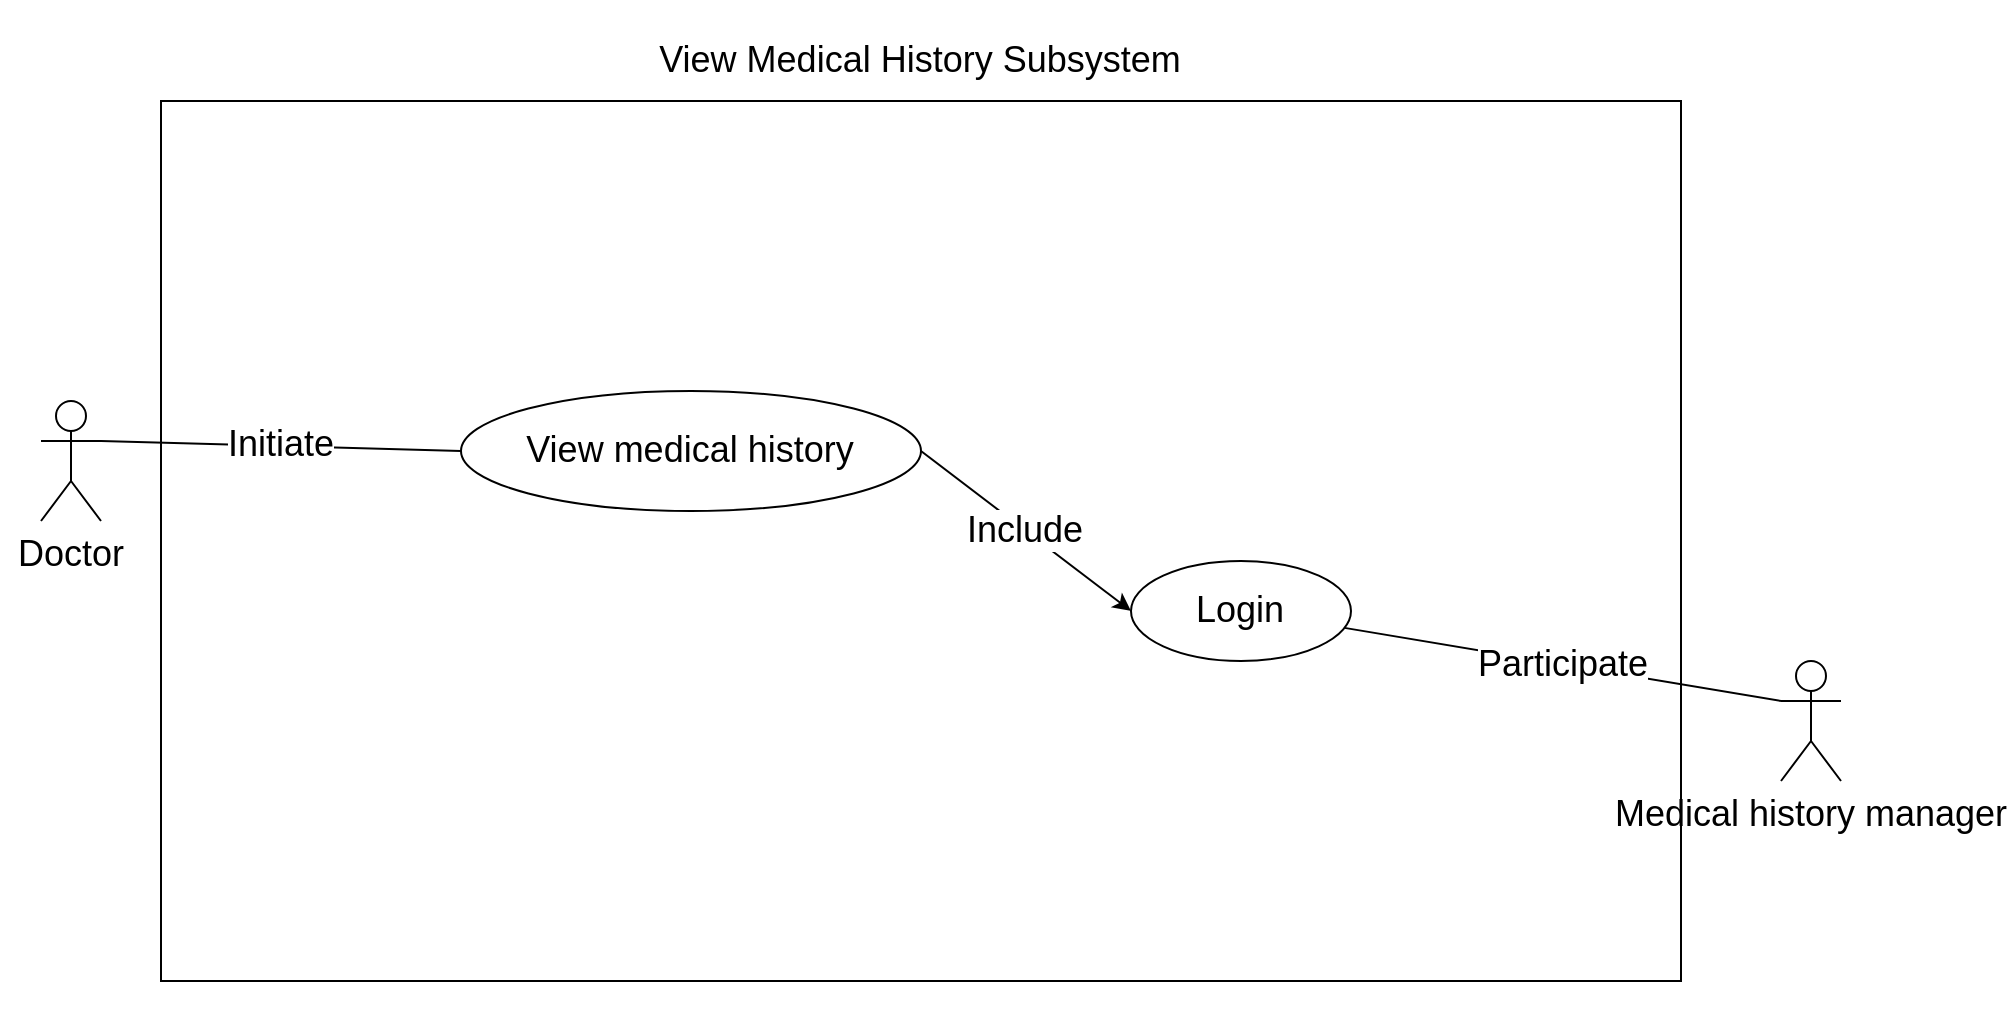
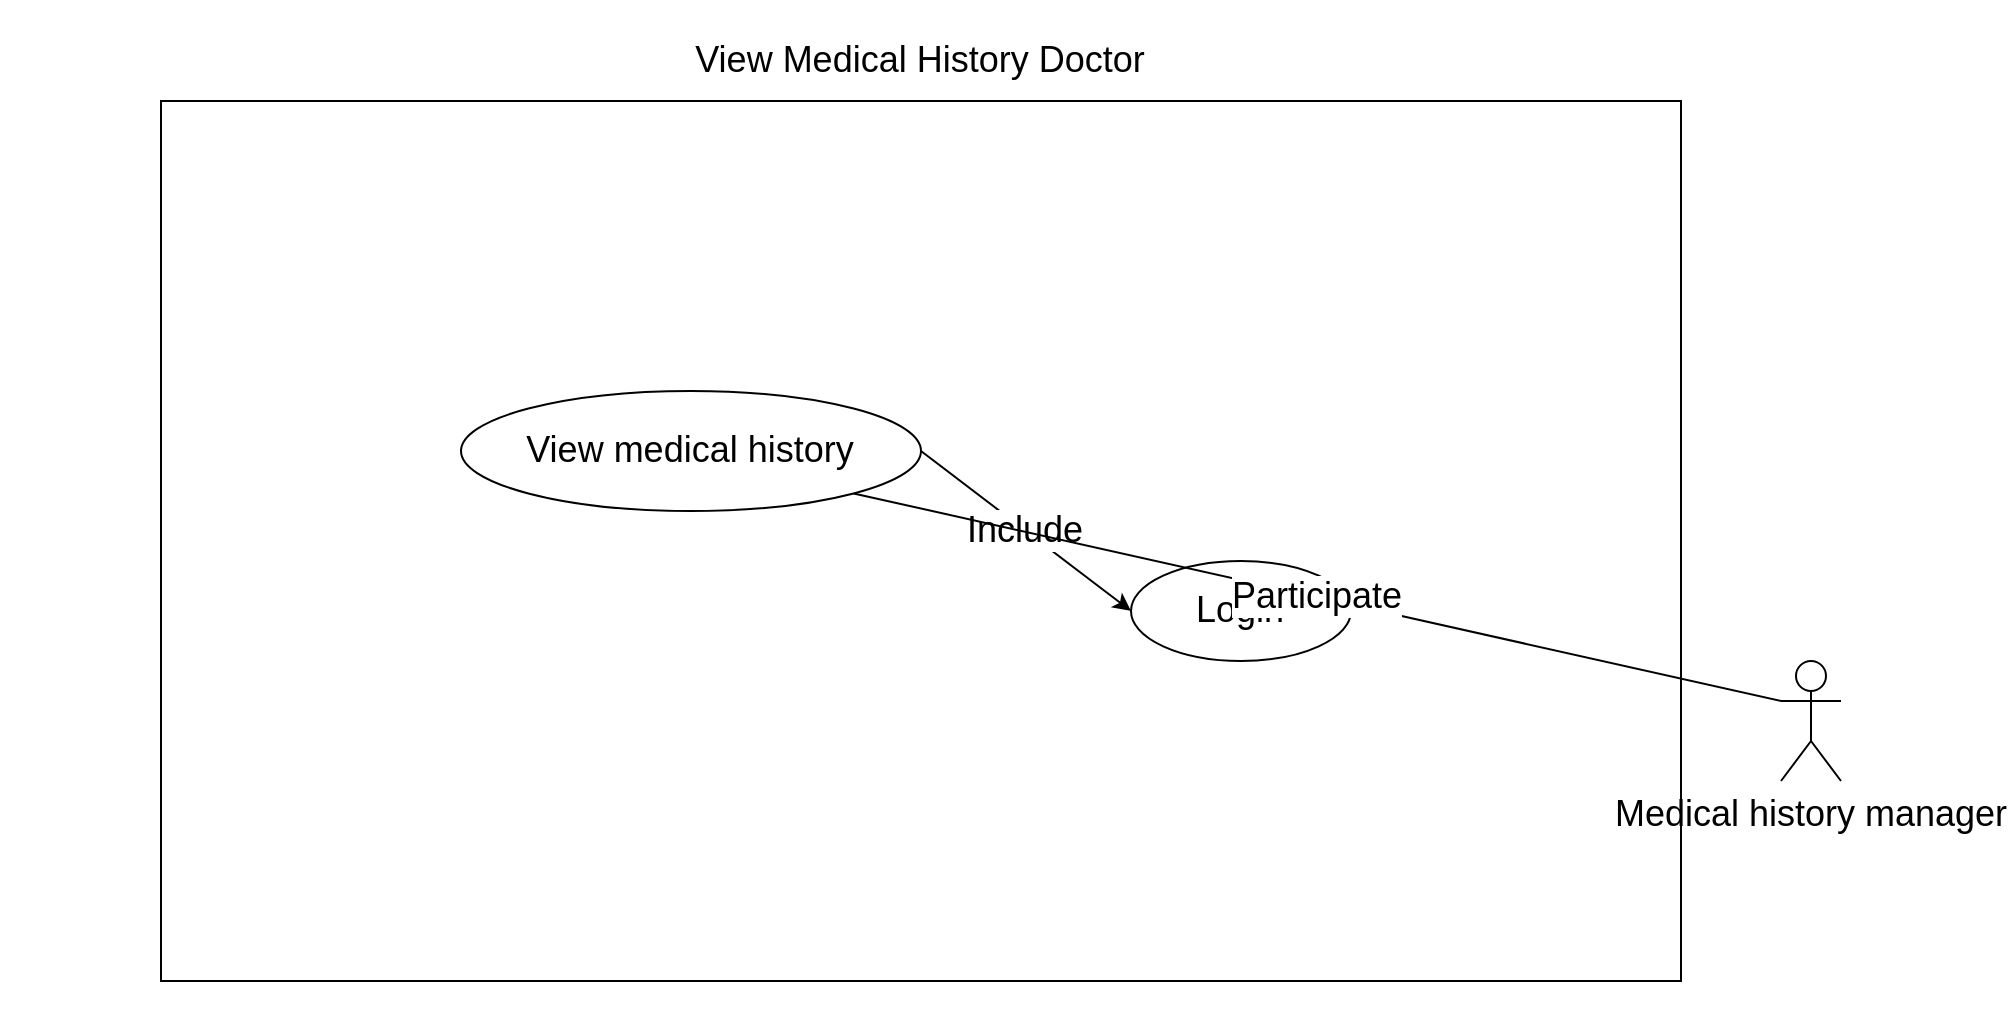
- <mxCell id="10" value="View Medical History Subsystem" style="text;html=1;strokeColor=none;fillColor=none;align=center;verticalAlign=middle;whiteSpace=wrap;rounded=0;fontSize=18;" vertex="1" parent="1"><mxGeometry x="310" y="20" width="300" height="20" as="geometry" /></mxCell>
+ <mxCell id="10" value="View Medical History Doctor" style="text;html=1;strokeColor=none;fillColor=none;align=center;verticalAlign=middle;whiteSpace=wrap;rounded=0;fontSize=18;" vertex="1" parent="1"><mxGeometry x="310" y="20" width="300" height="20" as="geometry" /></mxCell>
- <mxCell id="6" value="Initiate" style="endArrow=none;html=1;fontSize=18;exitX=1;exitY=0.333;exitDx=0;exitDy=0;exitPerimeter=0;entryX=0;entryY=0.5;entryDx=0;entryDy=0;" edge="1" parent="1" source="2" target="3"><mxGeometry width="50" height="50" relative="1" as="geometry"><mxPoint x="420" y="370" as="sourcePoint" /><mxPoint x="470" y="320" as="targetPoint" /></mxGeometry></mxCell>
- <mxCell id="2" value="Doctor" style="shape=umlActor;verticalLabelPosition=bottom;verticalAlign=top;html=1;outlineConnect=0;fontSize=18;" vertex="1" parent="1"><mxGeometry x="20" y="200" width="30" height="60" as="geometry" /></mxCell>
- <mxCell id="8" value="Participate" style="endArrow=none;html=1;fontSize=18;exitX=0;exitY=0.333;exitDx=0;exitDy=0;exitPerimeter=0;" edge="1" parent="1" source="5" target="4"><mxGeometry width="50" height="50" relative="1" as="geometry"><mxPoint x="420" y="370" as="sourcePoint" /><mxPoint x="470" y="320" as="targetPoint" /></mxGeometry></mxCell>
+ <mxCell id="8" value="Participate" style="endArrow=none;html=1;fontSize=18;entryX=1;entryY=1;entryDx=0;entryDy=0;exitX=0;exitY=0.333;exitDx=0;exitDy=0;exitPerimeter=0;" edge="1" parent="1" source="5" target="3"><mxGeometry width="50" height="50" relative="1" as="geometry"><mxPoint x="420" y="370" as="sourcePoint" /><mxPoint x="470" y="320" as="targetPoint" /></mxGeometry></mxCell>
